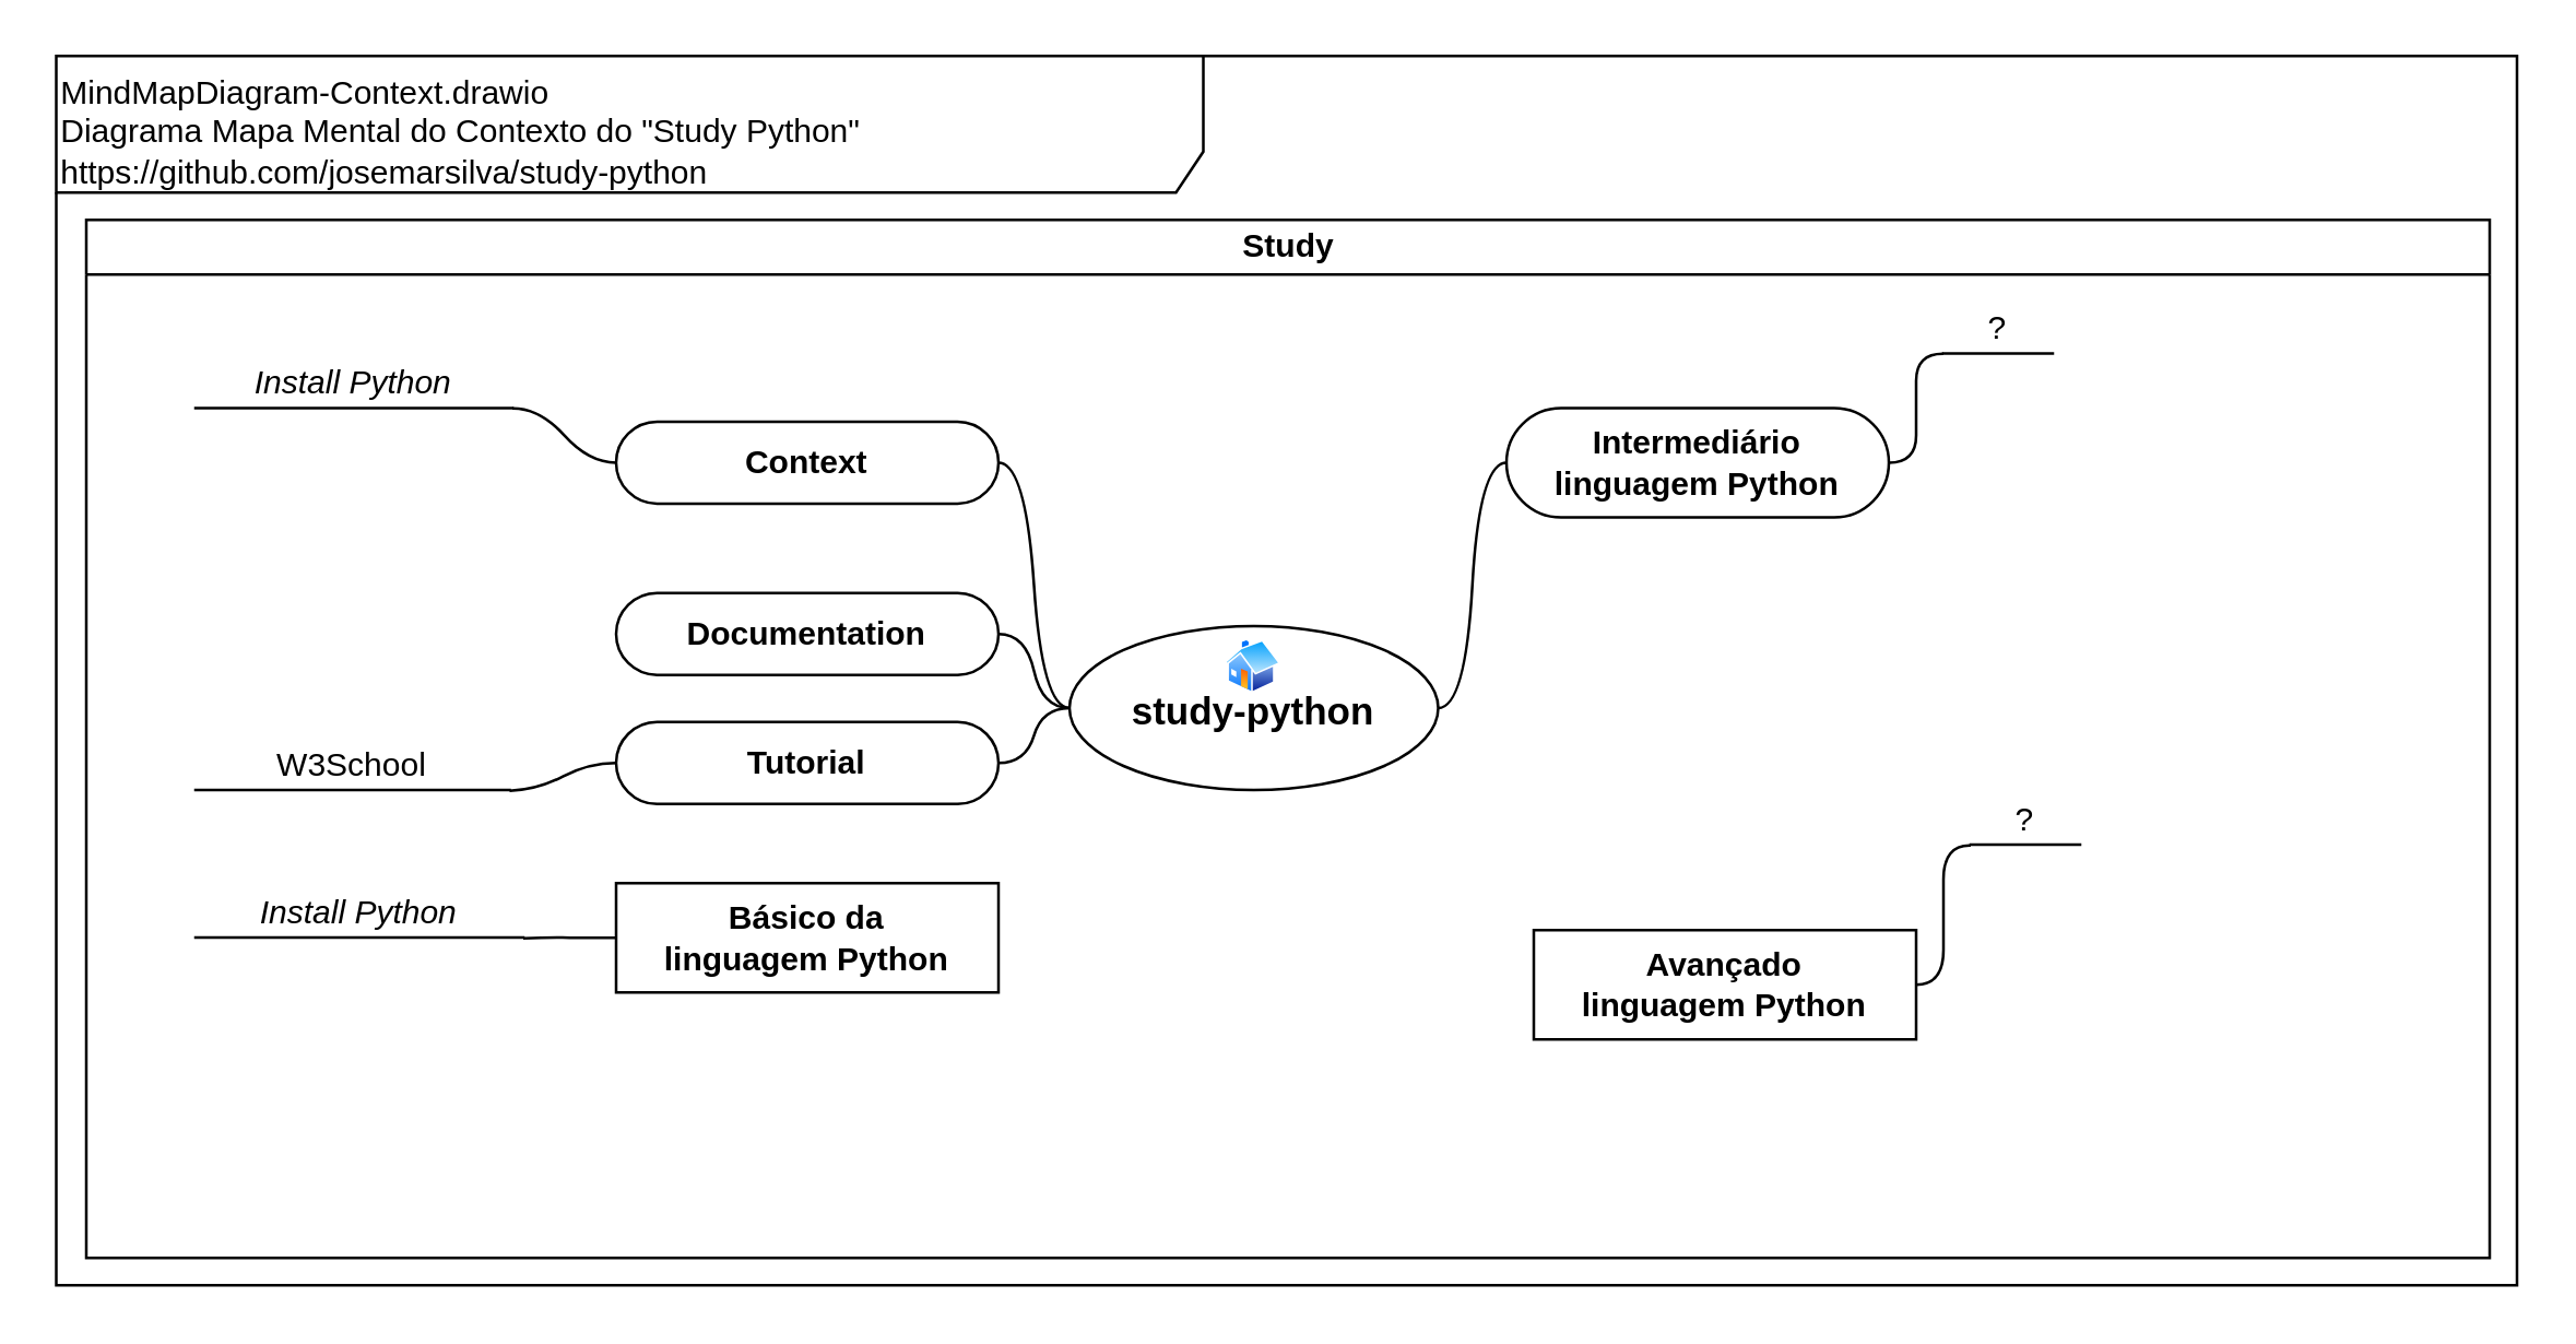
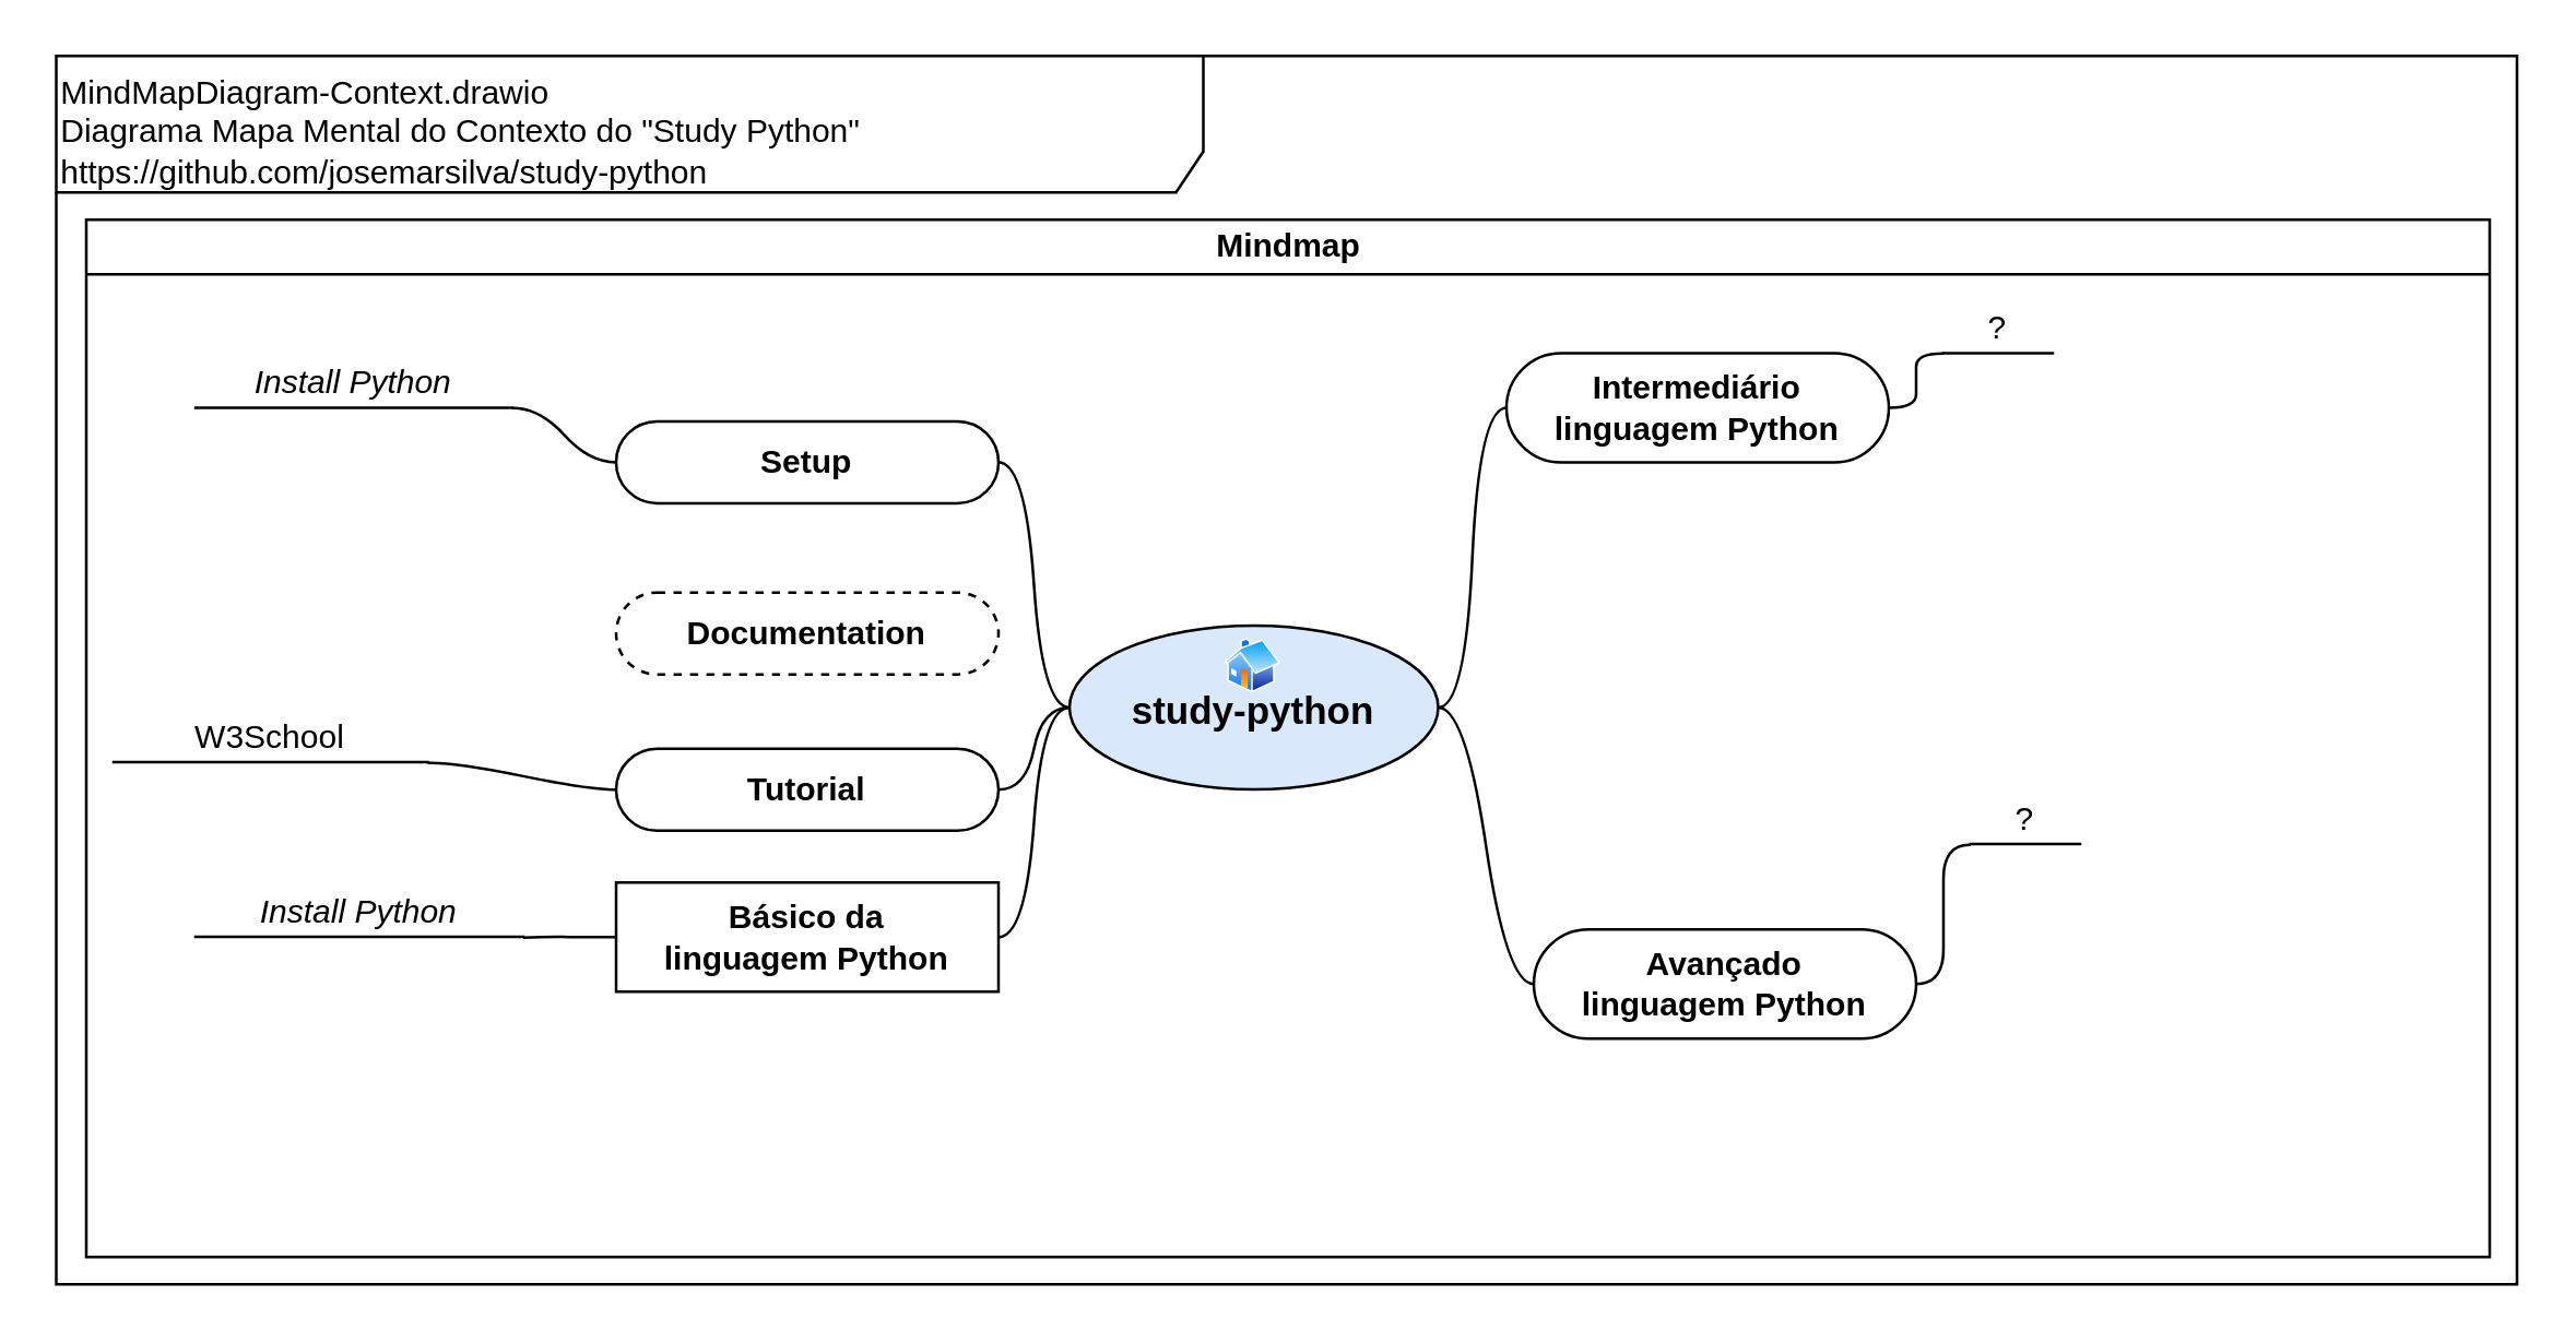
- <mxCell id="3" value="Study" style="swimlane;html=1;startSize=20;horizontal=1;containerType=tree;" parent="1" vertex="1"><mxGeometry x="31" y="80" width="880" height="380" as="geometry" /></mxCell>
+ <mxCell id="3" value="Mindmap" style="swimlane;html=1;startSize=20;horizontal=1;containerType=tree;" parent="1" vertex="1"><mxGeometry x="31" y="80" width="880" height="380" as="geometry" /></mxCell>
- <mxCell id="7" value="Intermediário&lt;br&gt;linguagem Python" style="whiteSpace=wrap;html=1;rounded=1;arcSize=50;align=center;verticalAlign=middle;strokeWidth=1;autosize=1;spacing=4;treeFolding=1;treeMoving=1;newEdgeStyle={&quot;edgeStyle&quot;:&quot;entityRelationEdgeStyle&quot;,&quot;startArrow&quot;:&quot;none&quot;,&quot;endArrow&quot;:&quot;none&quot;,&quot;segment&quot;:10,&quot;curved&quot;:1};fontStyle=1" parent="3" vertex="1"><mxGeometry x="520" y="68.88" width="140" height="40" as="geometry" /></mxCell>
+ <mxCell id="7" value="Intermediário&lt;br&gt;linguagem Python" style="whiteSpace=wrap;html=1;rounded=1;arcSize=50;align=center;verticalAlign=middle;strokeWidth=1;autosize=1;spacing=4;treeFolding=1;treeMoving=1;newEdgeStyle={&quot;edgeStyle&quot;:&quot;entityRelationEdgeStyle&quot;,&quot;startArrow&quot;:&quot;none&quot;,&quot;endArrow&quot;:&quot;none&quot;,&quot;segment&quot;:10,&quot;curved&quot;:1};fontStyle=1" parent="3" vertex="1"><mxGeometry x="520" y="48.88" width="140" height="40" as="geometry" /></mxCell>
- <mxCell id="16" value="Context" style="whiteSpace=wrap;html=1;rounded=1;arcSize=50;align=center;verticalAlign=middle;strokeWidth=1;autosize=1;spacing=4;treeFolding=1;treeMoving=1;newEdgeStyle={&quot;edgeStyle&quot;:&quot;entityRelationEdgeStyle&quot;,&quot;startArrow&quot;:&quot;none&quot;,&quot;endArrow&quot;:&quot;none&quot;,&quot;segment&quot;:10,&quot;curved&quot;:1};fontStyle=1" parent="1" vertex="1"><mxGeometry x="225" y="153.88" width="140" height="30" as="geometry" /></mxCell>
+ <mxCell id="16" value="Setup" style="whiteSpace=wrap;html=1;rounded=1;arcSize=50;align=center;verticalAlign=middle;strokeWidth=1;autosize=1;spacing=4;treeFolding=1;treeMoving=1;newEdgeStyle={&quot;edgeStyle&quot;:&quot;entityRelationEdgeStyle&quot;,&quot;startArrow&quot;:&quot;none&quot;,&quot;endArrow&quot;:&quot;none&quot;,&quot;segment&quot;:10,&quot;curved&quot;:1};fontStyle=1" parent="1" vertex="1"><mxGeometry x="225" y="153.88" width="140" height="30" as="geometry" /></mxCell>
- <mxCell id="24" value="Documentation" style="whiteSpace=wrap;html=1;rounded=1;arcSize=50;align=center;verticalAlign=middle;strokeWidth=1;autosize=1;spacing=4;treeFolding=1;treeMoving=1;newEdgeStyle={&quot;edgeStyle&quot;:&quot;entityRelationEdgeStyle&quot;,&quot;startArrow&quot;:&quot;none&quot;,&quot;endArrow&quot;:&quot;none&quot;,&quot;segment&quot;:10,&quot;curved&quot;:1};fontStyle=1" parent="1" vertex="1"><mxGeometry x="225" y="216.56" width="140" height="30" as="geometry" /></mxCell>
+ <mxCell id="24" value="Documentation" style="whiteSpace=wrap;html=1;rounded=1;arcSize=50;align=center;verticalAlign=middle;strokeWidth=1;autosize=1;spacing=4;treeFolding=1;treeMoving=1;newEdgeStyle={&quot;edgeStyle&quot;:&quot;entityRelationEdgeStyle&quot;,&quot;startArrow&quot;:&quot;none&quot;,&quot;endArrow&quot;:&quot;none&quot;,&quot;segment&quot;:10,&quot;curved&quot;:1};fontStyle=1;dashed=1;" parent="1" vertex="1"><mxGeometry x="225" y="216.56" width="140" height="30" as="geometry" /></mxCell>
- <mxCell id="22" value="" style="edgeStyle=entityRelationEdgeStyle;startArrow=none;endArrow=none;segment=10;curved=1;exitX=0;exitY=0.5;exitDx=0;exitDy=0;entryX=1;entryY=0.5;entryDx=0;entryDy=0;" parent="1" source="5" target="24" edge="1"><mxGeometry relative="1" as="geometry"><mxPoint x="419" y="283.88" as="targetPoint" /><mxPoint x="415" y="303.88" as="sourcePoint" /></mxGeometry></mxCell>
- <mxCell id="5" value="&lt;font style=&quot;font-size: 14px&quot;&gt;study-python&lt;/font&gt;" style="ellipse;whiteSpace=wrap;html=1;align=center;treeFolding=1;treeMoving=1;newEdgeStyle={&quot;edgeStyle&quot;:&quot;entityRelationEdgeStyle&quot;,&quot;startArrow&quot;:&quot;none&quot;,&quot;endArrow&quot;:&quot;none&quot;,&quot;segment&quot;:10,&quot;curved&quot;:1};fontStyle=1;fontSize=18;" parent="3" vertex="1"><mxGeometry x="360" y="148.68" width="135" height="60" as="geometry" /></mxCell>
+ <mxCell id="5" value="&lt;font style=&quot;font-size: 14px&quot;&gt;study-python&lt;/font&gt;" style="ellipse;whiteSpace=wrap;html=1;align=center;treeFolding=1;treeMoving=1;newEdgeStyle={&quot;edgeStyle&quot;:&quot;entityRelationEdgeStyle&quot;,&quot;startArrow&quot;:&quot;none&quot;,&quot;endArrow&quot;:&quot;none&quot;,&quot;segment&quot;:10,&quot;curved&quot;:1};fontStyle=1;fontSize=18;fillColor=#dae8fc;" parent="3" vertex="1"><mxGeometry x="360" y="148.68" width="135" height="60" as="geometry" /></mxCell>
- <mxCell id="12" value="&lt;span style=&quot;font-style: normal&quot;&gt;W3School&lt;/span&gt;" style="whiteSpace=wrap;html=1;shape=partialRectangle;top=0;left=0;bottom=1;right=0;points=[[0,1],[1,1]];fillColor=none;align=center;verticalAlign=bottom;routingCenterY=0.5;snapToPoint=1;recursiveResize=0;autosize=1;treeFolding=1;treeMoving=1;newEdgeStyle={&quot;edgeStyle&quot;:&quot;entityRelationEdgeStyle&quot;,&quot;startArrow&quot;:&quot;none&quot;,&quot;endArrow&quot;:&quot;none&quot;,&quot;segment&quot;:10,&quot;curved&quot;:1};fontStyle=2" parent="3" vertex="1"><mxGeometry x="40" y="188.68" width="115" height="20" as="geometry" /></mxCell>
+ <mxCell id="12" value="&lt;span style=&quot;font-style: normal&quot;&gt;W3School&lt;/span&gt;" style="whiteSpace=wrap;html=1;shape=partialRectangle;top=0;left=0;bottom=1;right=0;points=[[0,1],[1,1]];fillColor=none;align=center;verticalAlign=bottom;routingCenterY=0.5;snapToPoint=1;recursiveResize=0;autosize=1;treeFolding=1;treeMoving=1;newEdgeStyle={&quot;edgeStyle&quot;:&quot;entityRelationEdgeStyle&quot;,&quot;startArrow&quot;:&quot;none&quot;,&quot;endArrow&quot;:&quot;none&quot;,&quot;segment&quot;:10,&quot;curved&quot;:1};fontStyle=2" parent="3" vertex="1"><mxGeometry x="10" y="178.68" width="115" height="20" as="geometry" /></mxCell>
- <mxCell id="23" value="Tutorial" style="whiteSpace=wrap;html=1;rounded=1;arcSize=50;align=center;verticalAlign=middle;strokeWidth=1;autosize=1;spacing=4;treeFolding=1;treeMoving=1;newEdgeStyle={&quot;edgeStyle&quot;:&quot;entityRelationEdgeStyle&quot;,&quot;startArrow&quot;:&quot;none&quot;,&quot;endArrow&quot;:&quot;none&quot;,&quot;segment&quot;:10,&quot;curved&quot;:1};fontStyle=1" parent="1" vertex="1"><mxGeometry x="225" y="263.81" width="140" height="30" as="geometry" /></mxCell>
+ <mxCell id="23" value="Tutorial" style="whiteSpace=wrap;html=1;rounded=1;arcSize=50;align=center;verticalAlign=middle;strokeWidth=1;autosize=1;spacing=4;treeFolding=1;treeMoving=1;newEdgeStyle={&quot;edgeStyle&quot;:&quot;entityRelationEdgeStyle&quot;,&quot;startArrow&quot;:&quot;none&quot;,&quot;endArrow&quot;:&quot;none&quot;,&quot;segment&quot;:10,&quot;curved&quot;:1};fontStyle=1" parent="1" vertex="1"><mxGeometry x="225" y="273.81" width="140" height="30" as="geometry" /></mxCell>
+ <mxCell id="13" value="" style="edgeStyle=entityRelationEdgeStyle;startArrow=none;endArrow=none;segment=10;curved=1;exitX=0;exitY=0.5;exitDx=0;exitDy=0;" parent="1" source="5" target="15" edge="1"><mxGeometry relative="1" as="geometry"><mxPoint x="415" y="193.88" as="sourcePoint" /></mxGeometry></mxCell>
+ <mxCell id="18" value="" style="edgeStyle=entityRelationEdgeStyle;startArrow=none;endArrow=none;segment=10;curved=1;exitX=1;exitY=0.5;exitDx=0;exitDy=0;" parent="1" source="5" target="19" edge="1"><mxGeometry relative="1" as="geometry"><mxPoint x="751" y="235" as="sourcePoint" /><mxPoint x="568" y="282.25" as="targetPoint" /></mxGeometry></mxCell>
- <mxCell id="19" value="Avançado&lt;br&gt;linguagem Python" style="whiteSpace=wrap;html=1;arcSize=50;align=center;verticalAlign=middle;strokeWidth=1;autosize=1;spacing=4;treeFolding=1;treeMoving=1;newEdgeStyle={&quot;edgeStyle&quot;:&quot;entityRelationEdgeStyle&quot;,&quot;startArrow&quot;:&quot;none&quot;,&quot;endArrow&quot;:&quot;none&quot;,&quot;segment&quot;:10,&quot;curved&quot;:1};fontStyle=1;rounded=0;" parent="1" vertex="1"><mxGeometry x="561" y="340" width="140" height="40" as="geometry" /></mxCell>
+ <mxCell id="19" value="Avançado&lt;br&gt;linguagem Python" style="whiteSpace=wrap;html=1;rounded=1;arcSize=50;align=center;verticalAlign=middle;strokeWidth=1;autosize=1;spacing=4;treeFolding=1;treeMoving=1;newEdgeStyle={&quot;edgeStyle&quot;:&quot;entityRelationEdgeStyle&quot;,&quot;startArrow&quot;:&quot;none&quot;,&quot;endArrow&quot;:&quot;none&quot;,&quot;segment&quot;:10,&quot;curved&quot;:1};fontStyle=1" parent="1" vertex="1"><mxGeometry x="561" y="340" width="140" height="40" as="geometry" /></mxCell>
